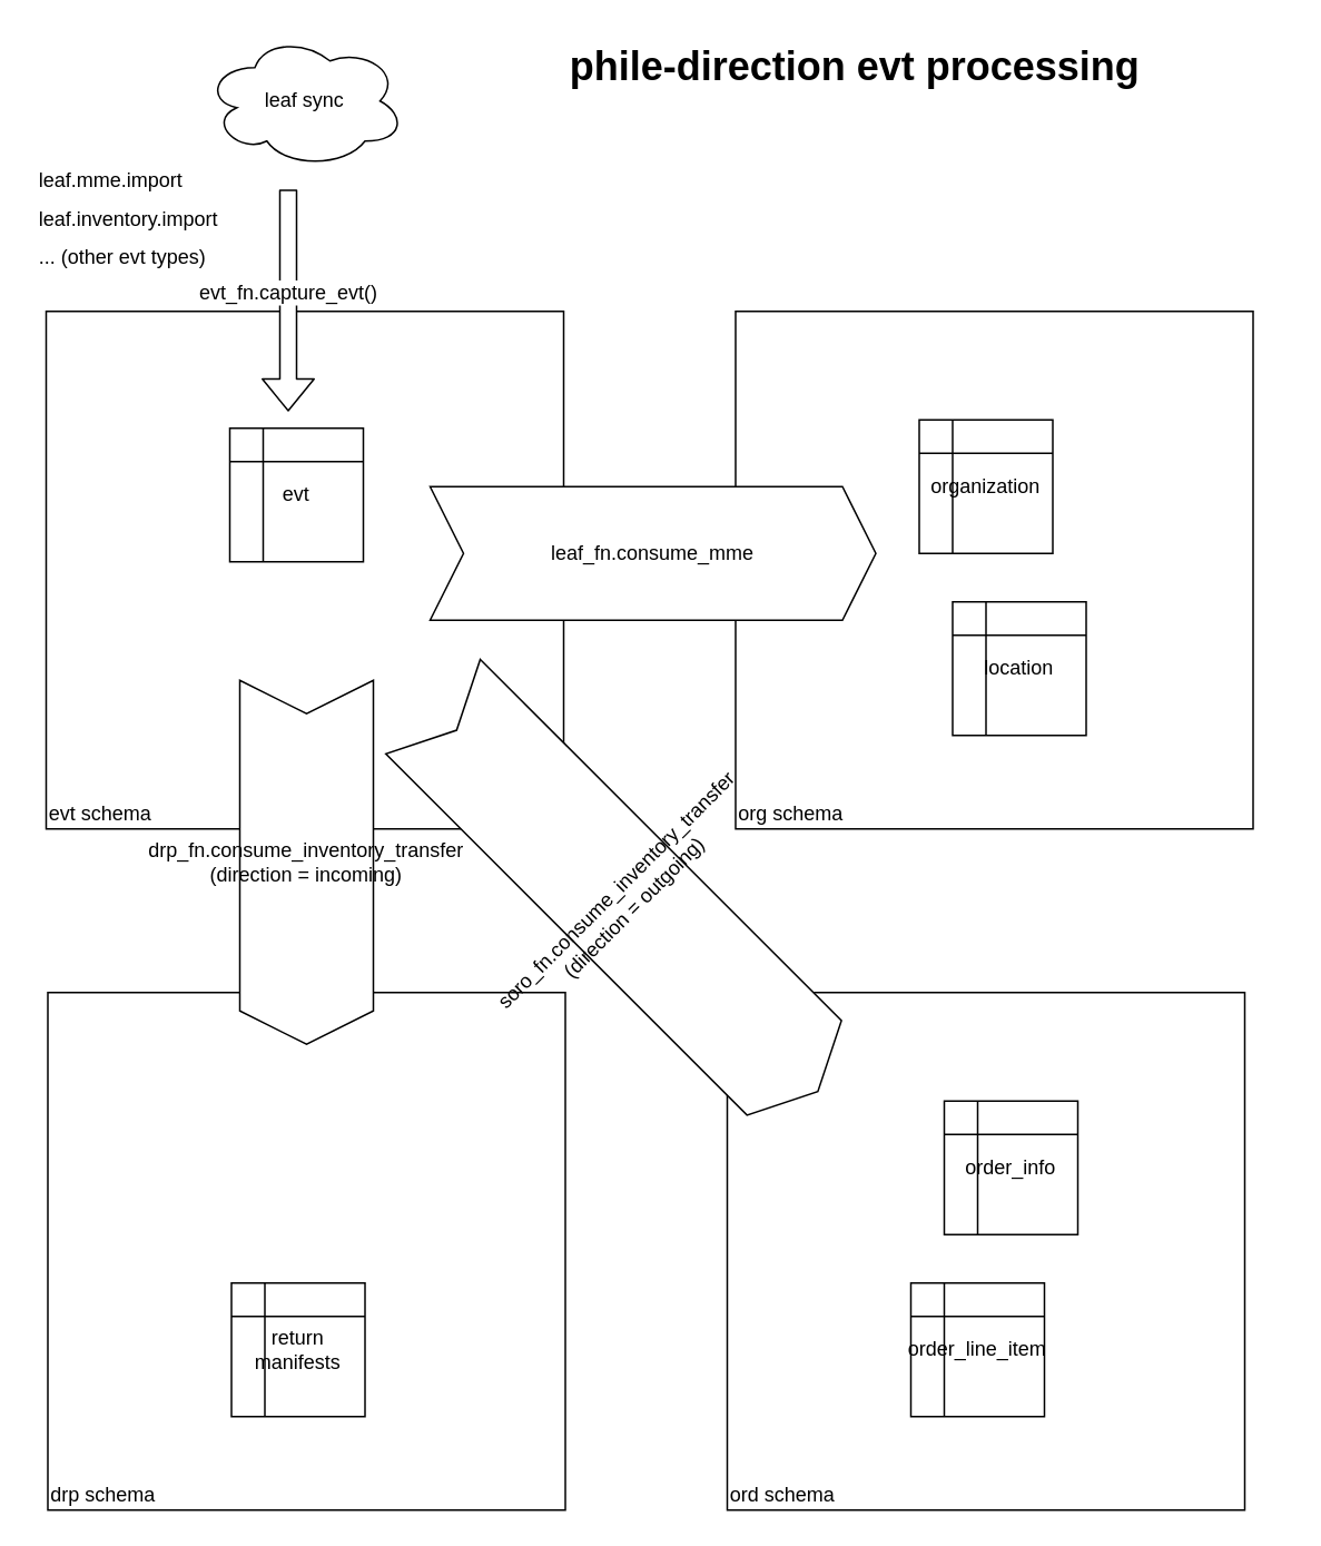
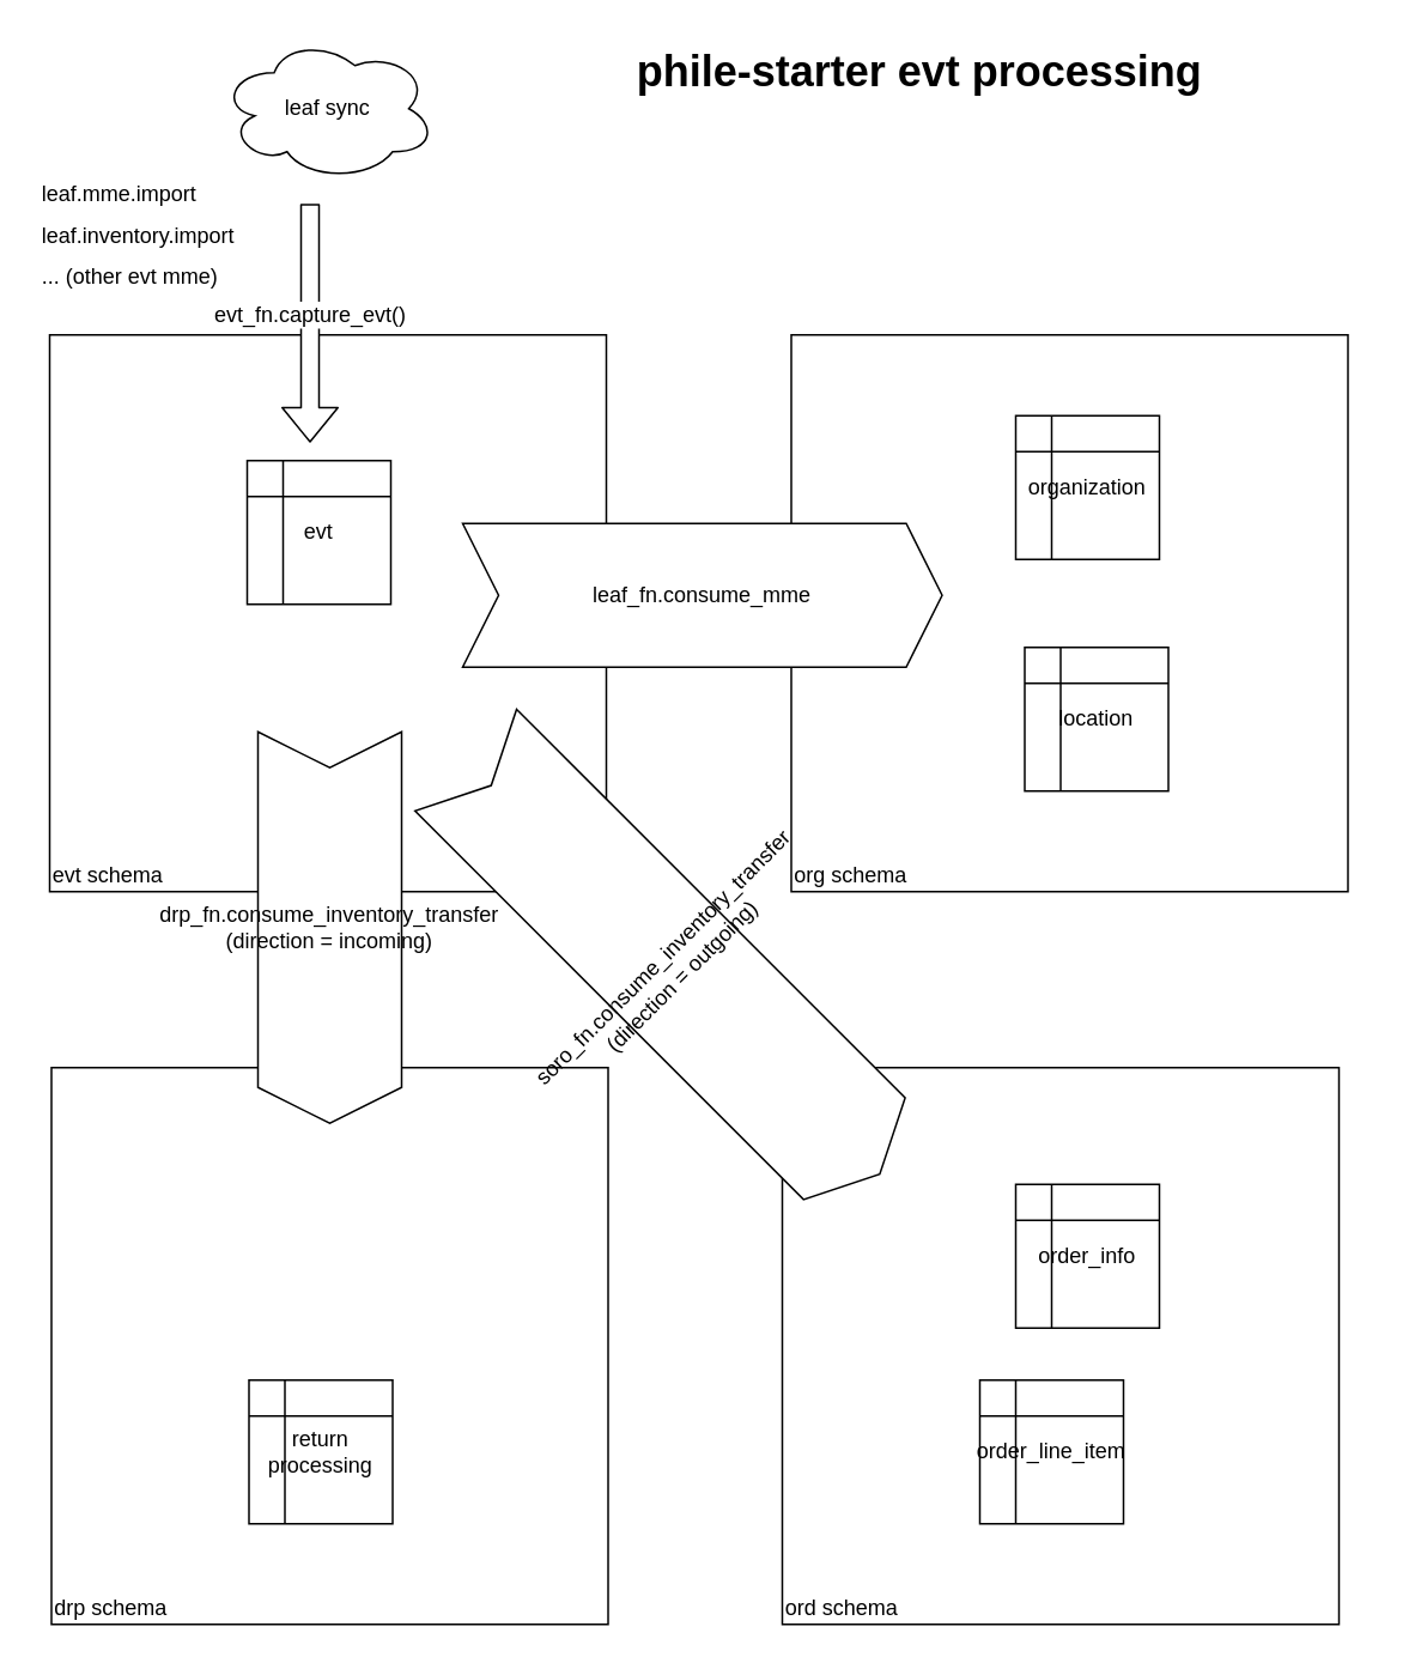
- <mxCell id="21" value="&lt;h1&gt;phile-direction evt processing&amp;nbsp;&lt;/h1&gt;" style="text;html=1;strokeColor=none;fillColor=none;spacing=5;spacingTop=-20;whiteSpace=wrap;overflow=hidden;rounded=0;align=center;" vertex="1" parent="1"><mxGeometry x="261" y="20" width="508" height="120" as="geometry" /></mxCell>
+ <mxCell id="21" value="&lt;h1&gt;phile-starter evt processing&amp;nbsp;&lt;/h1&gt;" style="text;html=1;strokeColor=none;fillColor=none;spacing=5;spacingTop=-20;whiteSpace=wrap;overflow=hidden;rounded=0;align=center;" vertex="1" parent="1"><mxGeometry x="261" y="20" width="508" height="120" as="geometry" /></mxCell>
- <mxCell id="9" value="... (other evt types)" style="text;html=1;" vertex="1" parent="1"><mxGeometry x="20.5" y="140" width="127" height="28" as="geometry" /></mxCell>
+ <mxCell id="9" value="... (other evt mme)" style="text;html=1;" vertex="1" parent="1"><mxGeometry x="20.5" y="140" width="127" height="28" as="geometry" /></mxCell>
- <mxCell id="11" value="organization" style="shape=internalStorage;whiteSpace=wrap;html=1;backgroundOutline=1;fillColor=none;" vertex="1" parent="1"><mxGeometry x="550" y="251" width="80" height="80" as="geometry" /></mxCell>
+ <mxCell id="11" value="organization" style="shape=internalStorage;whiteSpace=wrap;html=1;backgroundOutline=1;fillColor=none;" vertex="1" parent="1"><mxGeometry x="565" y="231" width="80" height="80" as="geometry" /></mxCell>
- <mxCell id="15" value="return&lt;br&gt;manifests&lt;br&gt;" style="shape=internalStorage;whiteSpace=wrap;html=1;backgroundOutline=1;fillColor=none;" vertex="1" parent="1"><mxGeometry x="138" y="768" width="80" height="80" as="geometry" /></mxCell>
+ <mxCell id="15" value="return&lt;br&gt;processing&lt;br&gt;" style="shape=internalStorage;whiteSpace=wrap;html=1;backgroundOutline=1;fillColor=none;" vertex="1" parent="1"><mxGeometry x="138" y="768" width="80" height="80" as="geometry" /></mxCell>
